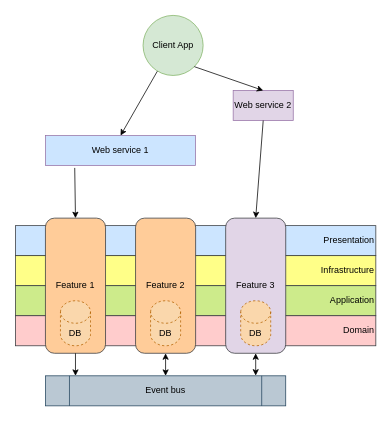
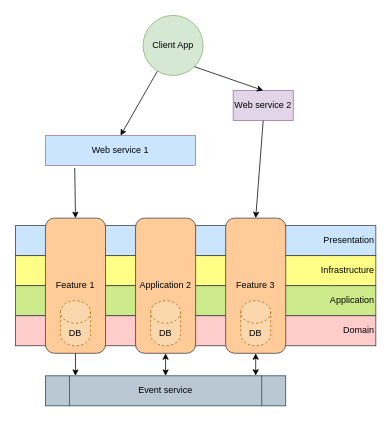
- <mxCell id="9" value="Feature 2" style="rounded=1;whiteSpace=wrap;html=1;fillColor=#ffcc99;strokeColor=#36393d;" parent="1" vertex="1"><mxGeometry x="180" y="290" width="80" height="180" as="geometry" /></mxCell>
+ <mxCell id="9" value="Application 2" style="rounded=1;whiteSpace=wrap;html=1;fillColor=#ffcc99;strokeColor=#36393d;" parent="1" vertex="1"><mxGeometry x="180" y="290" width="80" height="180" as="geometry" /></mxCell>
- <mxCell id="15" value="Feature 3" style="rounded=1;whiteSpace=wrap;html=1;fillColor=#e1d5e7;strokeColor=#36393d;" parent="1" vertex="1"><mxGeometry x="300" y="290" width="80" height="180" as="geometry" /></mxCell>
+ <mxCell id="15" value="Feature 3" style="rounded=1;whiteSpace=wrap;html=1;fillColor=#ffcc99;strokeColor=#36393d;" parent="1" vertex="1"><mxGeometry x="300" y="290" width="80" height="180" as="geometry" /></mxCell>
- <mxCell id="12" value="Event bus" style="shape=process;whiteSpace=wrap;html=1;backgroundOutline=1;fillColor=#bac8d3;strokeColor=#23445d;" parent="1" vertex="1"><mxGeometry x="60" y="500" width="320" height="40" as="geometry" /></mxCell>
+ <mxCell id="12" value="Event service" style="shape=process;whiteSpace=wrap;html=1;backgroundOutline=1;fillColor=#bac8d3;strokeColor=#23445d;" parent="1" vertex="1"><mxGeometry x="60" y="500" width="320" height="40" as="geometry" /></mxCell>
